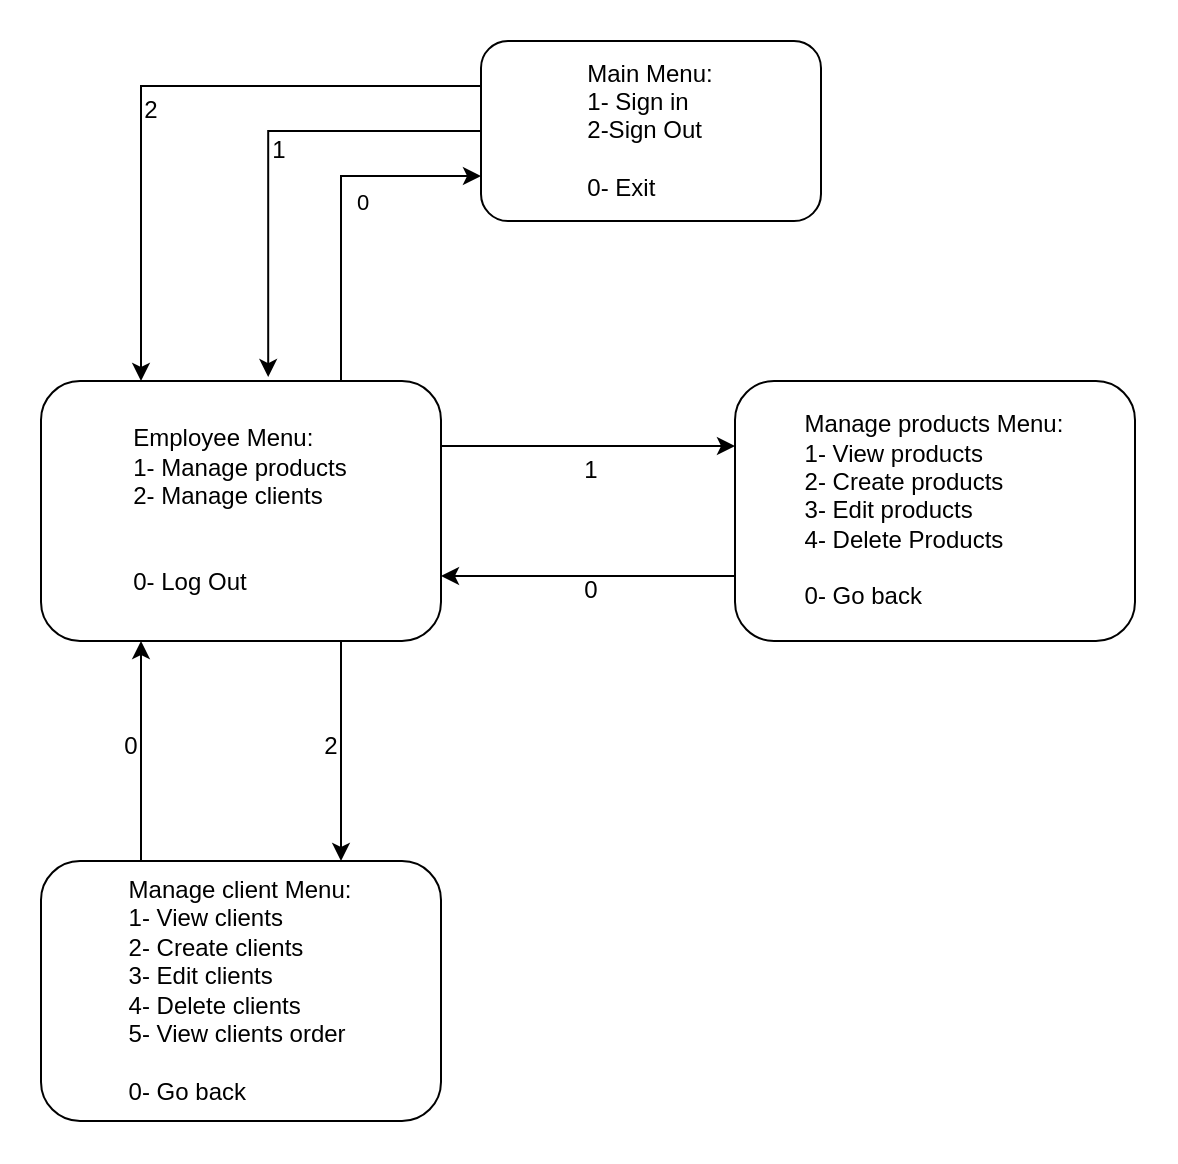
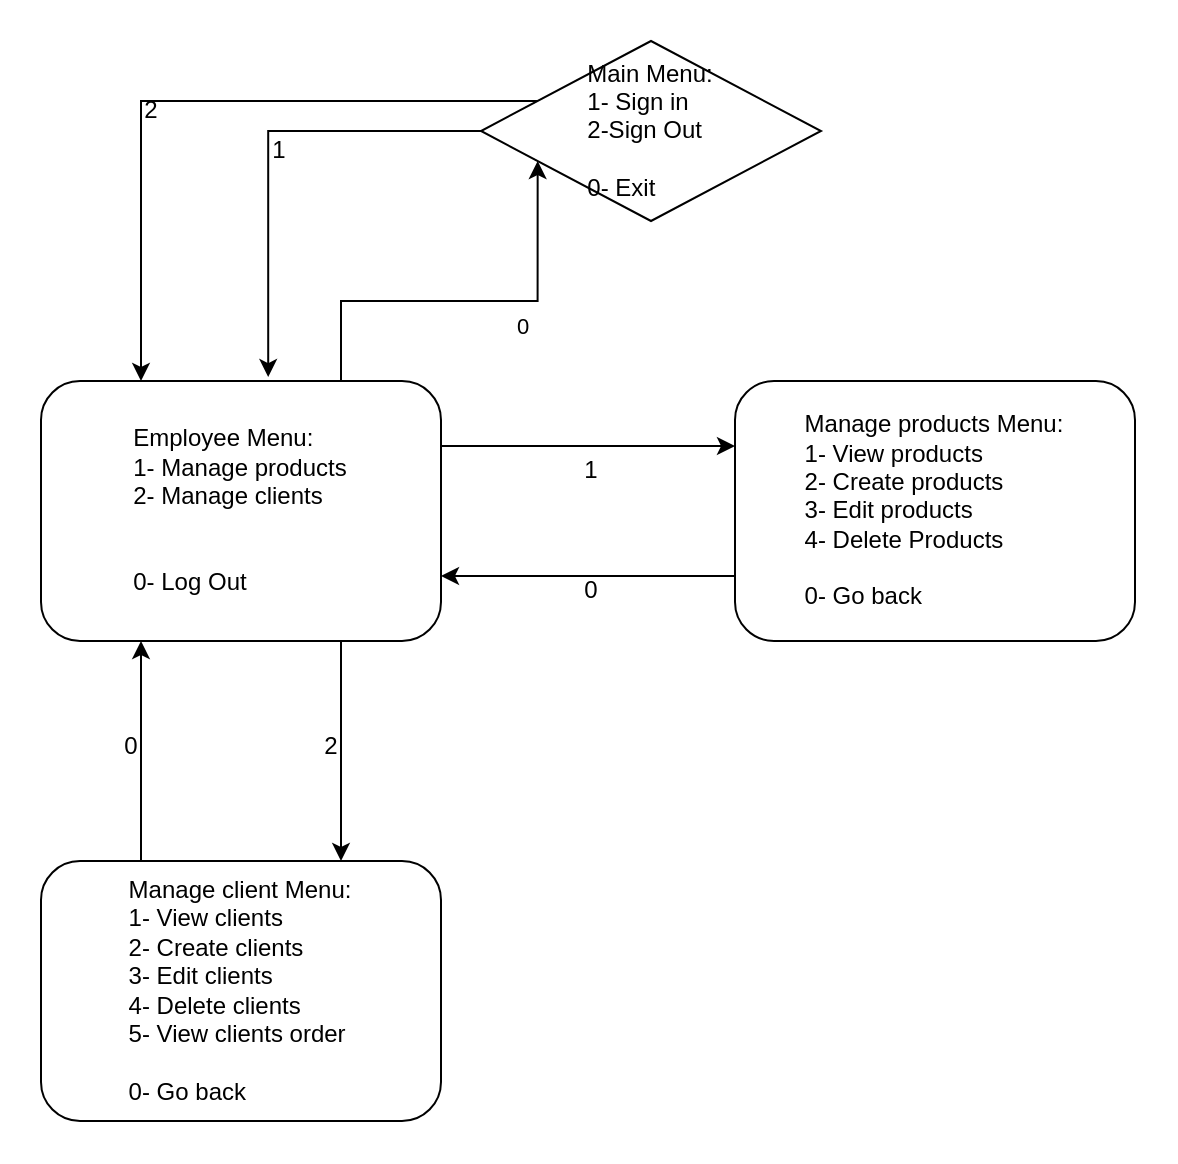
- <mxCell id="3" value="&lt;div style=&quot;text-align: justify;&quot;&gt;&lt;span style=&quot;background-color: initial;&quot;&gt;Main Menu:&lt;/span&gt;&lt;/div&gt;&lt;div&gt;&lt;div style=&quot;text-align: justify;&quot;&gt;1- Sign in&lt;/div&gt;&lt;div style=&quot;text-align: justify;&quot;&gt;2-Sign Out&lt;/div&gt;&lt;div style=&quot;text-align: justify;&quot;&gt;&lt;br&gt;&lt;/div&gt;&lt;div style=&quot;text-align: justify;&quot;&gt;0- Exit&lt;/div&gt;&lt;/div&gt;" style="rounded=1;whiteSpace=wrap;html=1;align=center;" vertex="1" parent="1"><mxGeometry x="240" y="20" width="170" height="90" as="geometry" /></mxCell>
+ <mxCell id="3" value="&lt;div style=&quot;text-align: justify;&quot;&gt;&lt;span style=&quot;background-color: initial;&quot;&gt;Main Menu:&lt;/span&gt;&lt;/div&gt;&lt;div&gt;&lt;div style=&quot;text-align: justify;&quot;&gt;1- Sign in&lt;/div&gt;&lt;div style=&quot;text-align: justify;&quot;&gt;2-Sign Out&lt;/div&gt;&lt;div style=&quot;text-align: justify;&quot;&gt;&lt;br&gt;&lt;/div&gt;&lt;div style=&quot;text-align: justify;&quot;&gt;0- Exit&lt;/div&gt;&lt;/div&gt;" style="rhombus;whiteSpace=wrap;html=1;align=center;" vertex="1" parent="1"><mxGeometry x="240" y="20" width="170" height="90" as="geometry" /></mxCell>
